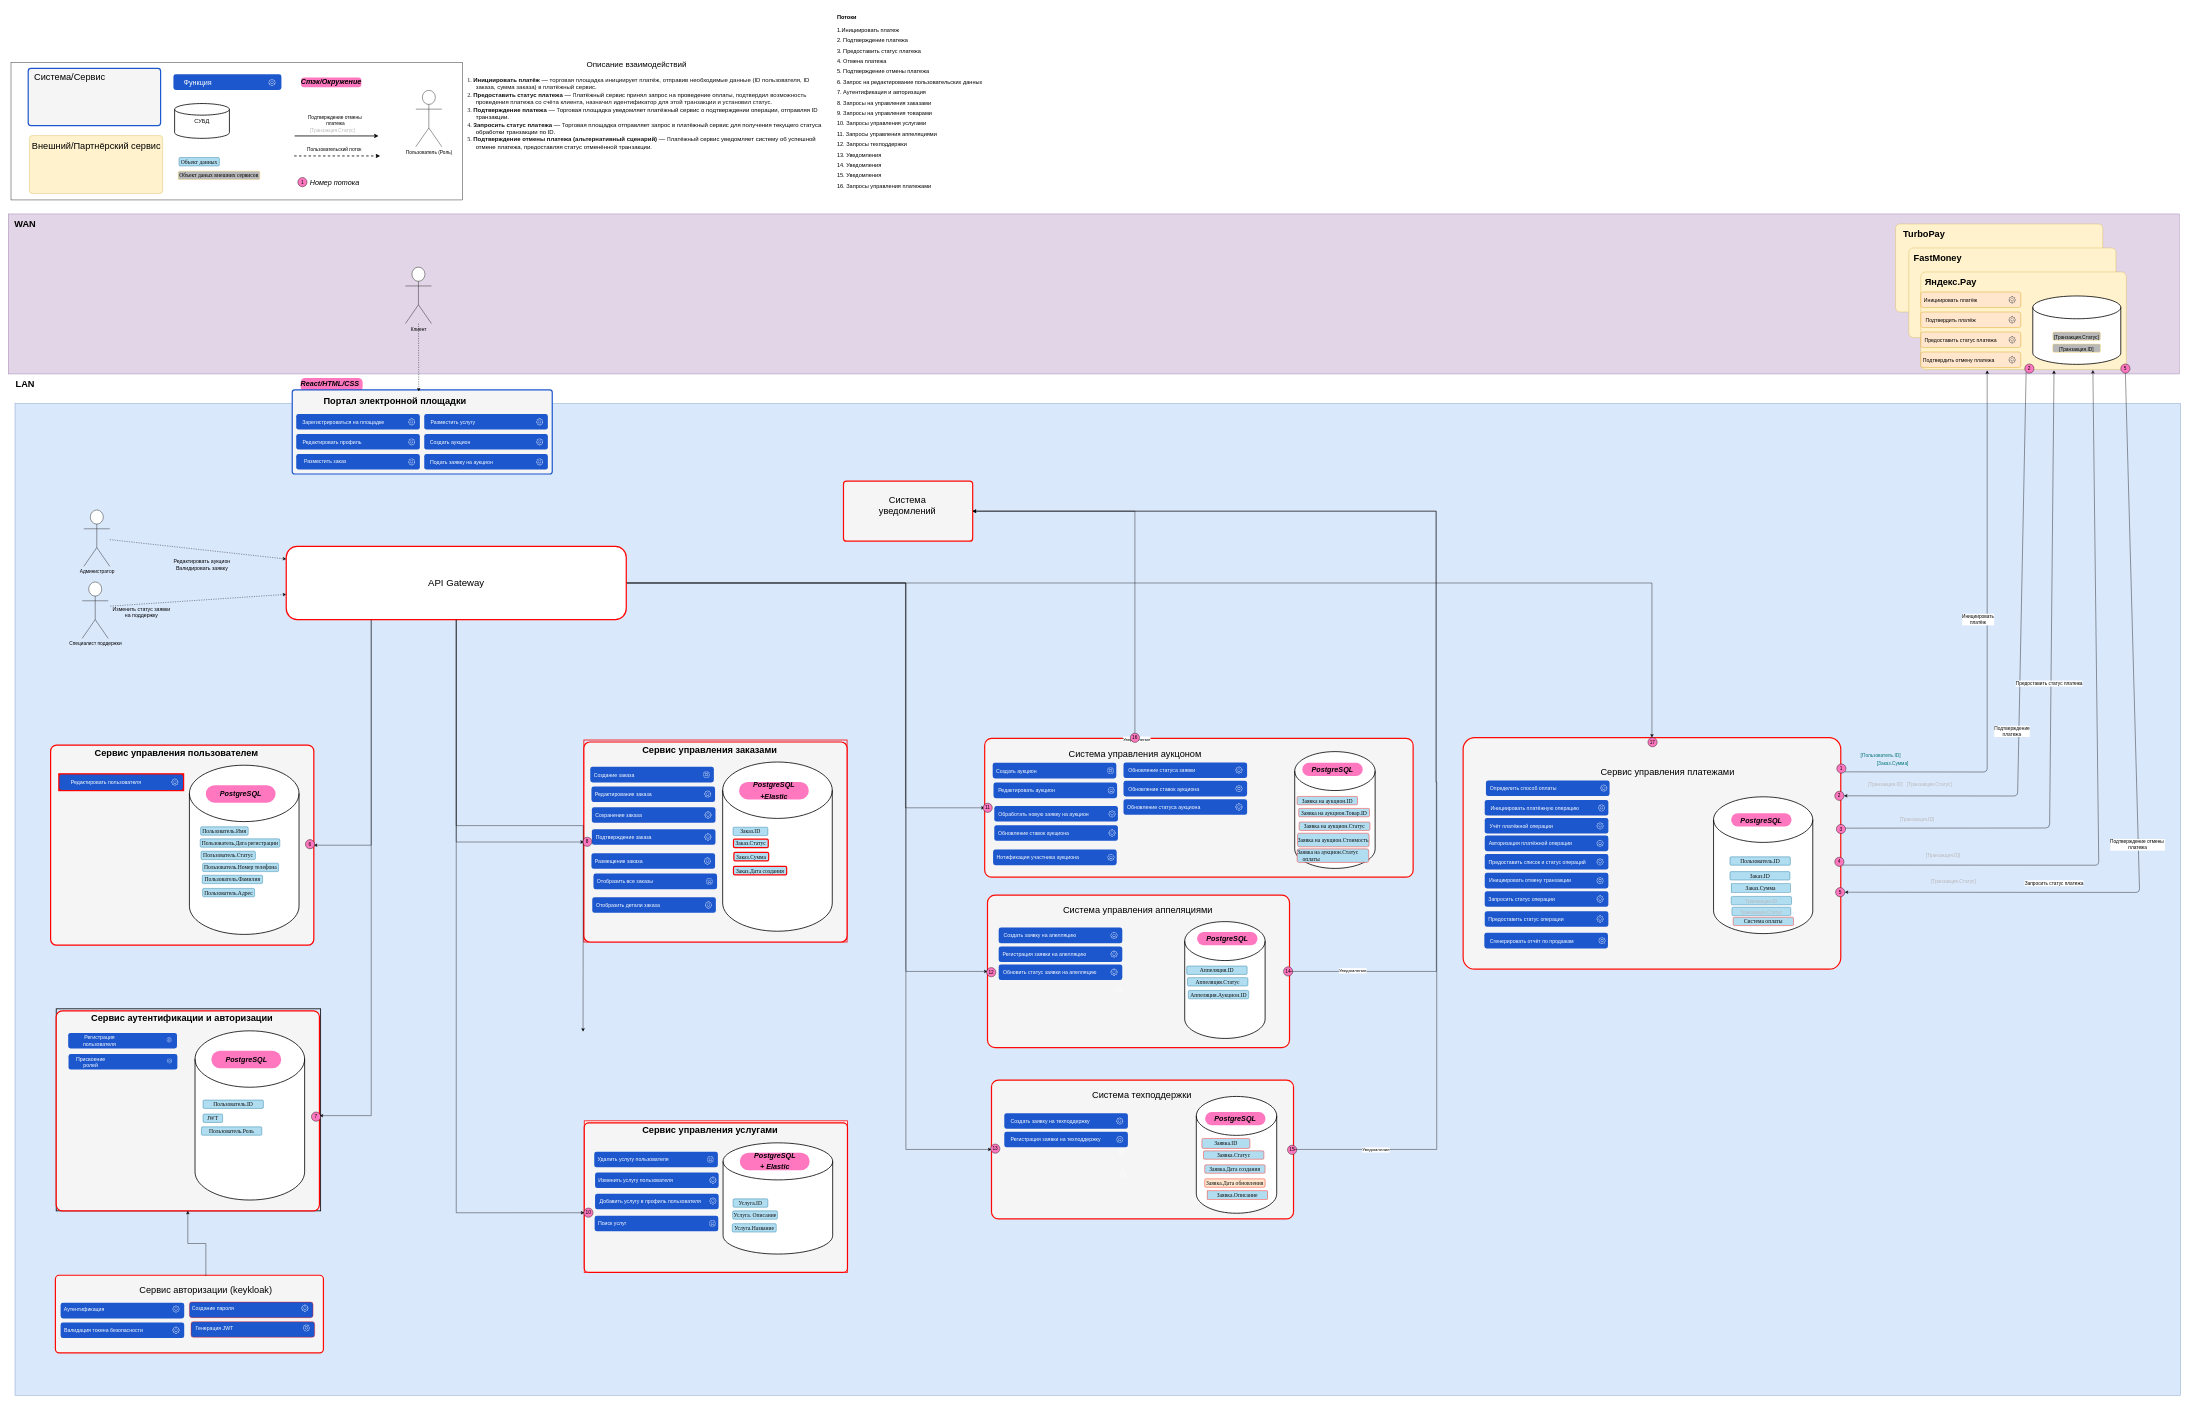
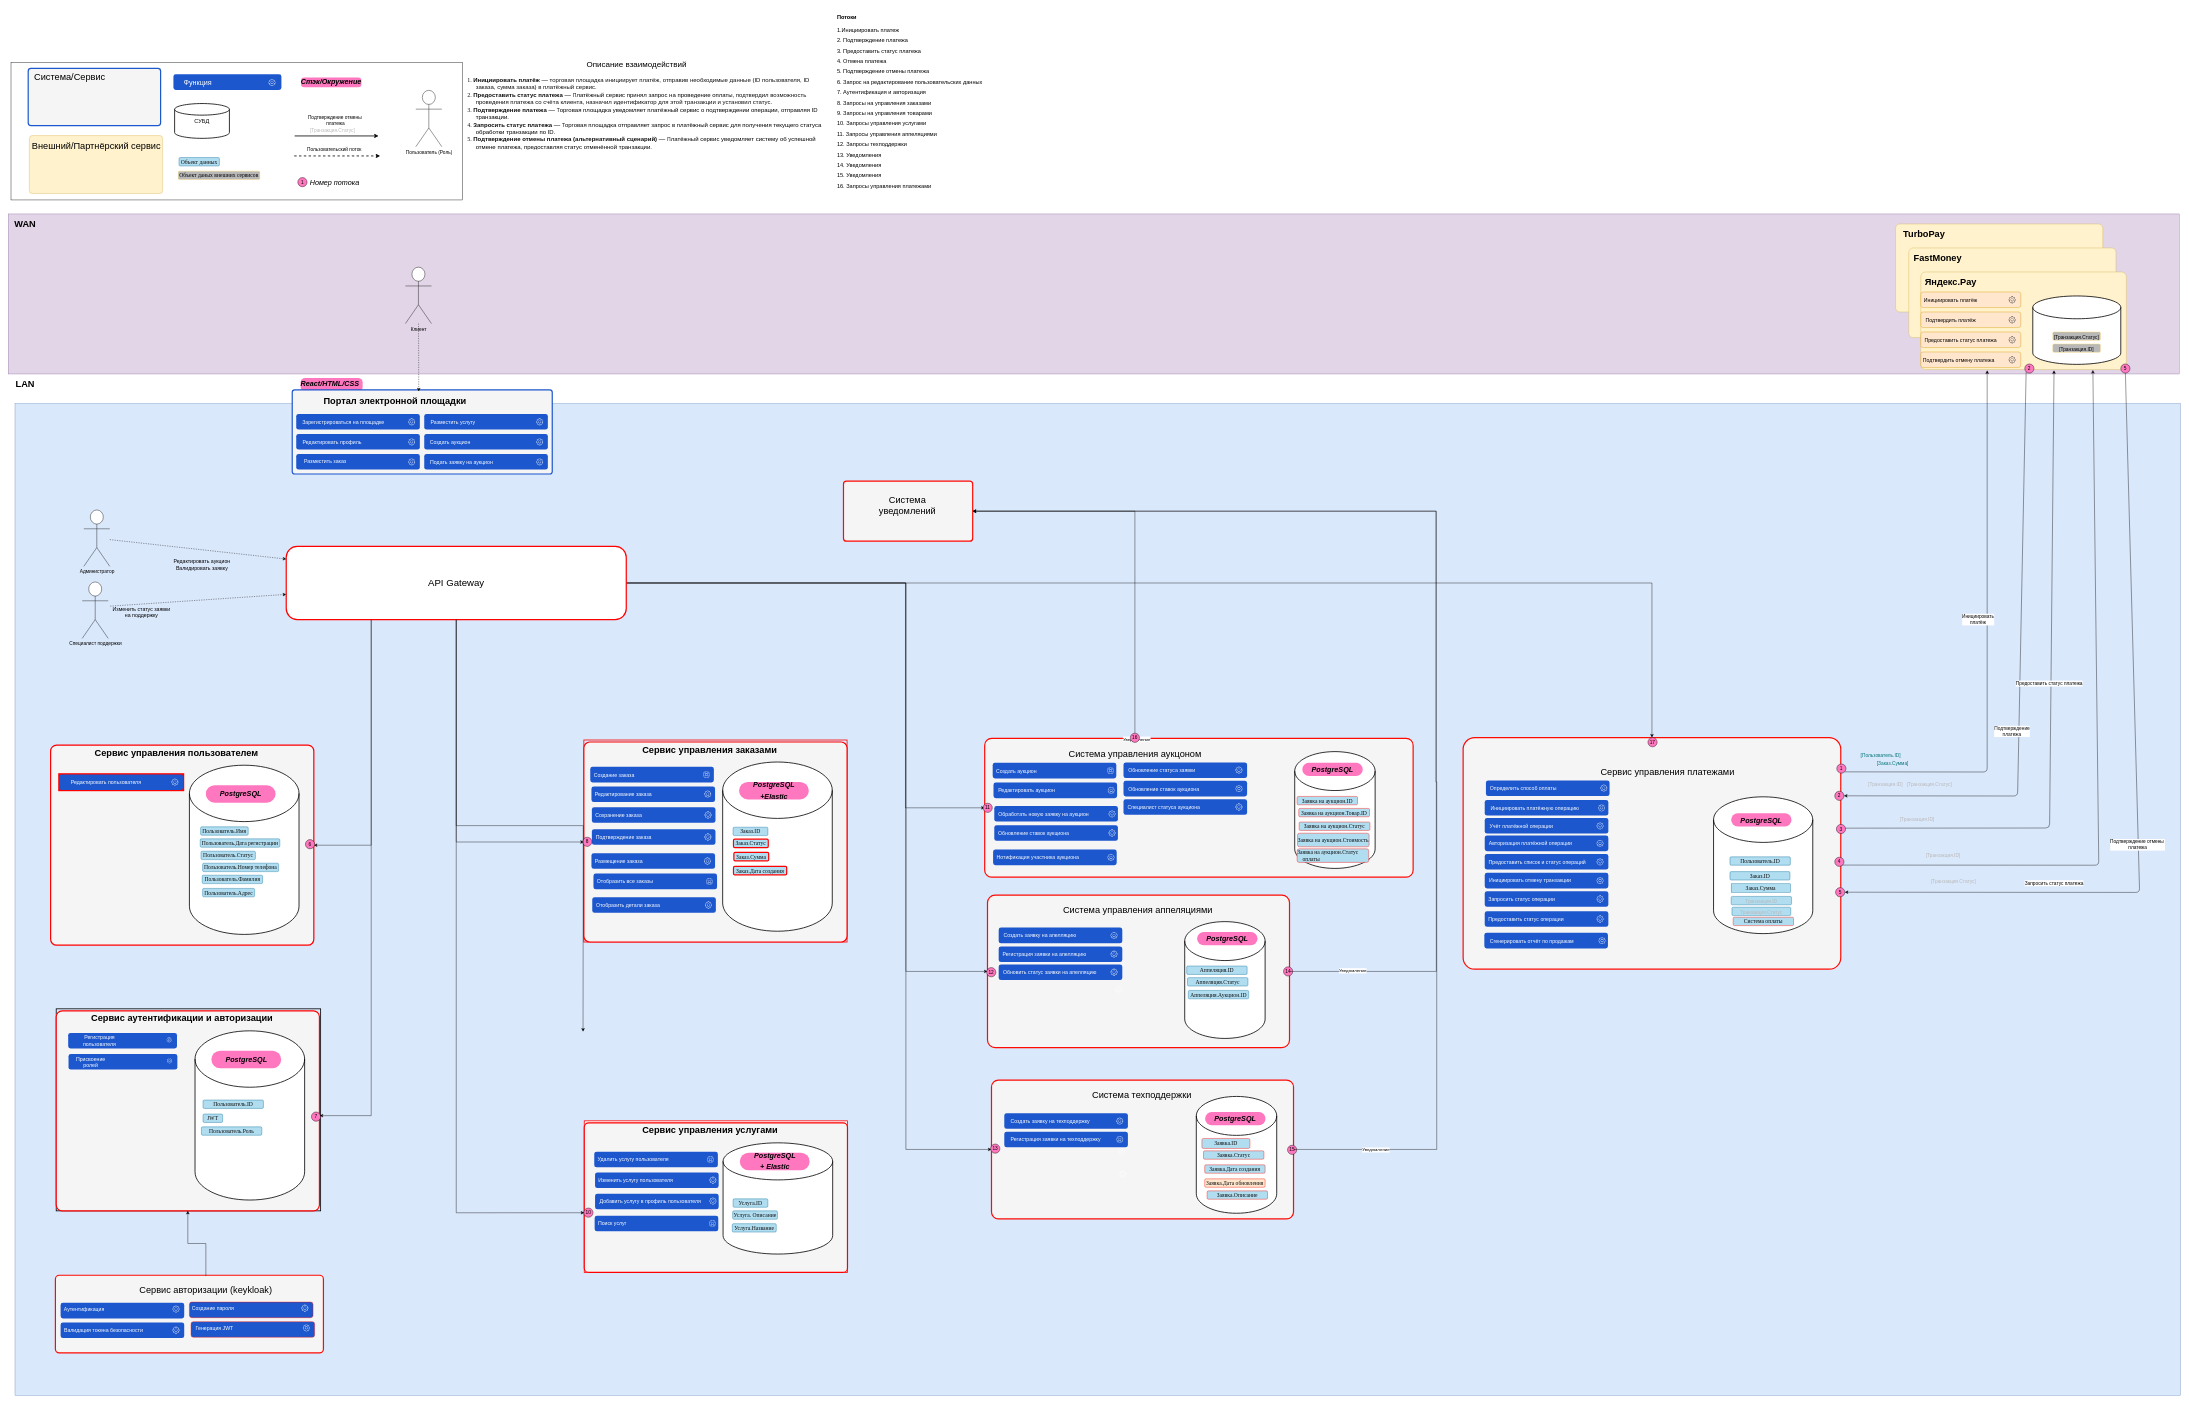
- <mxCell id="207" value="Обновление статуса аукциона" style="text;html=1;align=center;verticalAlign=middle;whiteSpace=wrap;rounded=1;fontSize=13;fontColor=#FFFFFF;strokeColor=none;container=0;" vertex="1" parent="175"><mxGeometry x="347" y="156.5" width="202" height="30" as="geometry" /></mxCell>
+ <mxCell id="207" value="Специалист статуса аукциона" style="text;html=1;align=center;verticalAlign=middle;whiteSpace=wrap;rounded=1;fontSize=13;fontColor=#FFFFFF;strokeColor=none;container=0;" vertex="1" parent="175"><mxGeometry x="347" y="156.5" width="202" height="30" as="geometry" /></mxCell>
- <mxCell id="367" value="&lt;p style=&quot;margin: 0px 0px 0px 13px; text-indent: -13px; font-variant-numeric: normal; font-variant-east-asian: normal; font-variant-alternates: normal; font-kerning: auto; font-optical-sizing: auto; font-feature-settings: normal; font-variation-settings: normal; font-variant-position: normal; font-stretch: normal; font-size: 14px; line-height: normal; color: rgb(14, 14, 14); text-align: start;&quot; class=&quot;p1&quot;&gt;&lt;font face=&quot;Times New Roman&quot;&gt;Заявка.Описание&lt;/font&gt;&lt;/p&gt;" style="whiteSpace=wrap;html=1;fillColor=#b1ddf0;strokeColor=#FF0B03;rounded=0;" vertex="1" parent="344"><mxGeometry x="539" y="277" width="151" height="21" as="geometry" /></mxCell>
+ <mxCell id="367" value="&lt;p style=&quot;margin: 0px 0px 0px 13px; text-indent: -13px; font-variant-numeric: normal; font-variant-east-asian: normal; font-variant-alternates: normal; font-kerning: auto; font-optical-sizing: auto; font-feature-settings: normal; font-variation-settings: normal; font-variant-position: normal; font-stretch: normal; font-size: 14px; line-height: normal; color: rgb(14, 14, 14); text-align: start;&quot; class=&quot;p1&quot;&gt;&lt;font face=&quot;Times New Roman&quot;&gt;Заявка.Описание&lt;/font&gt;&lt;/p&gt;" style="rounded=1;whiteSpace=wrap;html=1;fillColor=#b1ddf0;strokeColor=#FF0B03;" vertex="1" parent="344"><mxGeometry x="539" y="277" width="151" height="21" as="geometry" /></mxCell>
